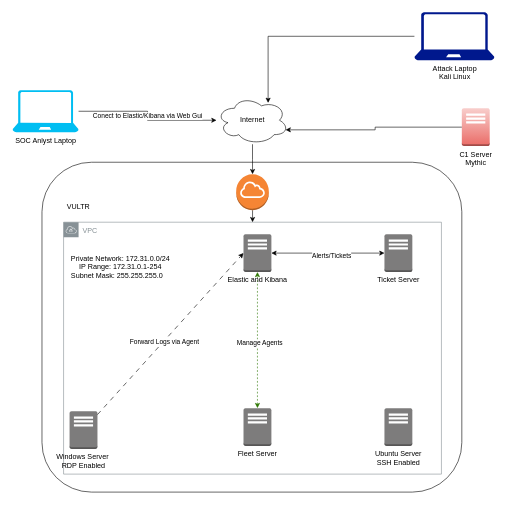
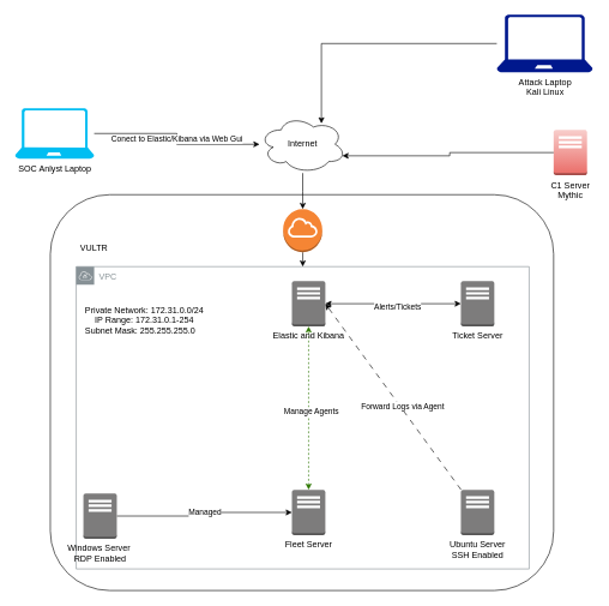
+ <mxCell id="19" style="rounded=0;orthogonalLoop=1;jettySize=auto;html=1;entryX=1;entryY=0.5;entryDx=0;entryDy=0;entryPerimeter=0;dashed=1;dashPattern=8 8;" edge="1" parent="1" source="14" target="13"><mxGeometry relative="1" as="geometry" /></mxCell>
+ <mxCell id="20" value="Forward Logs via Agent" style="edgeLabel;html=1;align=center;verticalAlign=middle;resizable=0;points=[];" vertex="1" connectable="0" parent="19"><mxGeometry x="-0.115" y="-3" relative="1" as="geometry"><mxPoint as="offset" /></mxGeometry></mxCell>
- <mxCell id="17" style="rounded=0;orthogonalLoop=1;jettySize=auto;html=1;entryX=0;entryY=0.5;entryDx=0;entryDy=0;entryPerimeter=0;dashed=1;dashPattern=8 8;" edge="1" parent="1" source="12" target="13"><mxGeometry relative="1" as="geometry" /></mxCell>
- <mxCell id="18" value="Forward Logs via Agent" style="edgeLabel;html=1;align=center;verticalAlign=middle;resizable=0;points=[];" vertex="1" connectable="0" parent="17"><mxGeometry x="-0.089" y="-1" relative="1" as="geometry"><mxPoint as="offset" /></mxGeometry></mxCell>
+ <mxCell id="10" style="edgeStyle=orthogonalEdgeStyle;rounded=0;orthogonalLoop=1;jettySize=auto;html=1;" edge="1" parent="1" source="12" target="9"><mxGeometry relative="1" as="geometry" /></mxCell>
+ <mxCell id="11" value="Managed" style="edgeLabel;html=1;align=center;verticalAlign=middle;resizable=0;points=[];" vertex="1" connectable="0" parent="10"><mxGeometry x="0.186" y="3" relative="1" as="geometry"><mxPoint x="-20" y="3" as="offset" /></mxGeometry></mxCell>
